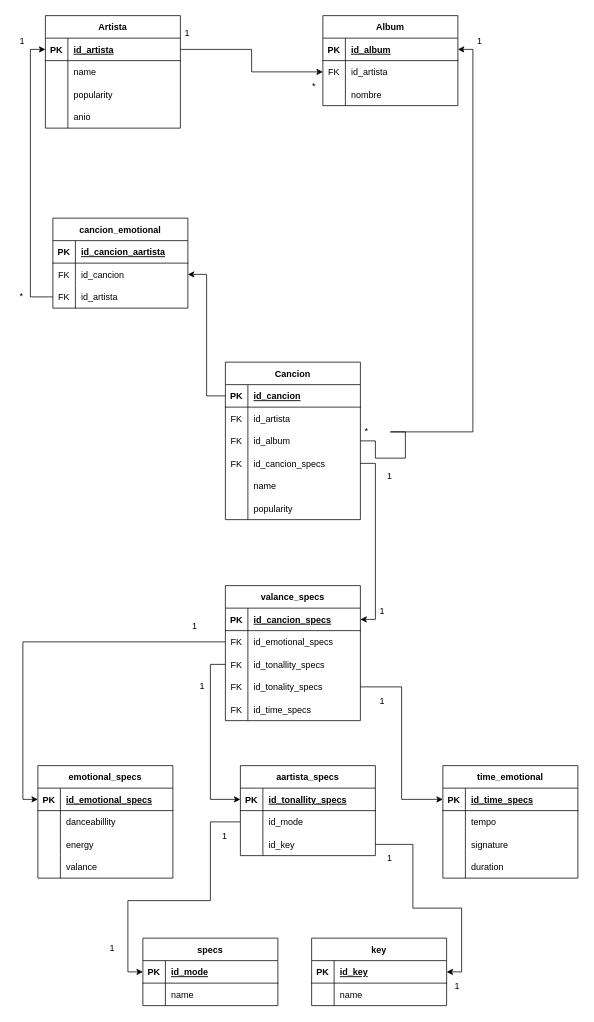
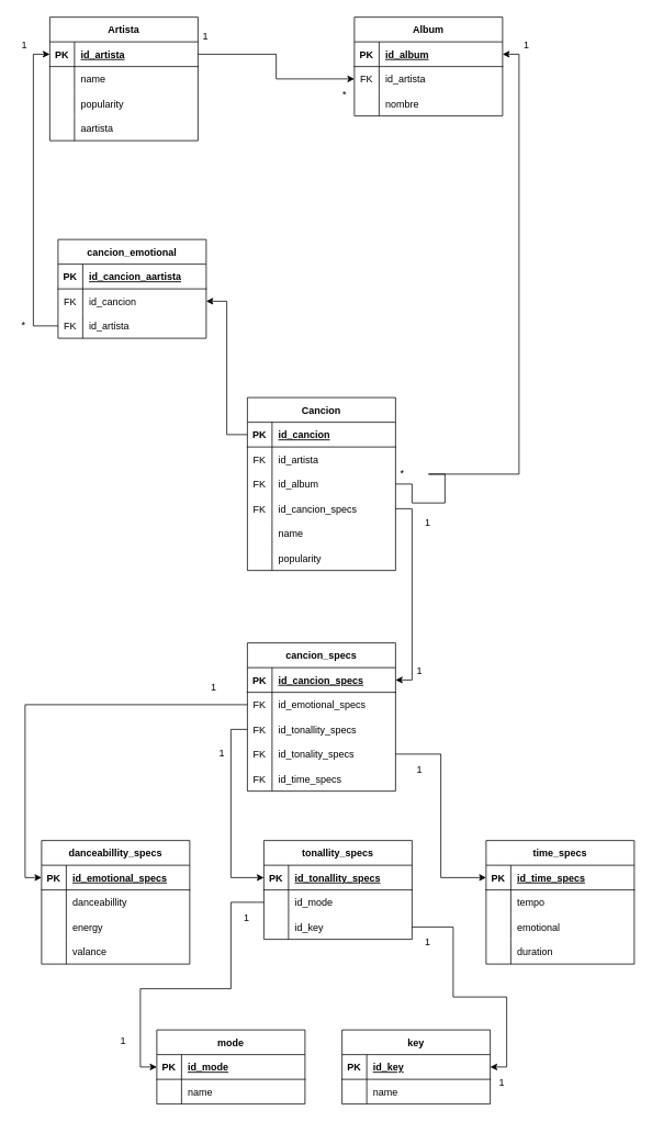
- <mxCell id="14" value="anio" style="shape=partialRectangle;connectable=0;fillColor=none;top=0;left=0;bottom=0;right=0;align=left;spacingLeft=6;overflow=hidden;" vertex="1" parent="12"><mxGeometry x="30" width="150" height="30" as="geometry"><mxRectangle width="150" height="30" as="alternateBounds" /></mxGeometry></mxCell>
+ <mxCell id="14" value="aartista" style="shape=partialRectangle;connectable=0;fillColor=none;top=0;left=0;bottom=0;right=0;align=left;spacingLeft=6;overflow=hidden;" vertex="1" parent="12"><mxGeometry x="30" width="150" height="30" as="geometry"><mxRectangle width="150" height="30" as="alternateBounds" /></mxGeometry></mxCell>
- <mxCell id="58" value="valance_specs" style="shape=table;startSize=30;container=1;collapsible=1;childLayout=tableLayout;fixedRows=1;rowLines=0;fontStyle=1;align=center;resizeLast=1;" vertex="1" parent="1"><mxGeometry x="300" y="780" width="180" height="180" as="geometry" /></mxCell>
+ <mxCell id="58" value="cancion_specs" style="shape=table;startSize=30;container=1;collapsible=1;childLayout=tableLayout;fixedRows=1;rowLines=0;fontStyle=1;align=center;resizeLast=1;" vertex="1" parent="1"><mxGeometry x="300" y="780" width="180" height="180" as="geometry" /></mxCell>
- <mxCell id="74" value="emotional_specs" style="shape=table;startSize=30;container=1;collapsible=1;childLayout=tableLayout;fixedRows=1;rowLines=0;fontStyle=1;align=center;resizeLast=1;" vertex="1" parent="1"><mxGeometry x="50" y="1020" width="180" height="150" as="geometry" /></mxCell>
+ <mxCell id="74" value="danceabillity_specs" style="shape=table;startSize=30;container=1;collapsible=1;childLayout=tableLayout;fixedRows=1;rowLines=0;fontStyle=1;align=center;resizeLast=1;" vertex="1" parent="1"><mxGeometry x="50" y="1020" width="180" height="150" as="geometry" /></mxCell>
- <mxCell id="87" value="aartista_specs" style="shape=table;startSize=30;container=1;collapsible=1;childLayout=tableLayout;fixedRows=1;rowLines=0;fontStyle=1;align=center;resizeLast=1;" vertex="1" parent="1"><mxGeometry x="320" y="1020" width="180" height="120" as="geometry" /></mxCell>
+ <mxCell id="87" value="tonallity_specs" style="shape=table;startSize=30;container=1;collapsible=1;childLayout=tableLayout;fixedRows=1;rowLines=0;fontStyle=1;align=center;resizeLast=1;" vertex="1" parent="1"><mxGeometry x="320" y="1020" width="180" height="120" as="geometry" /></mxCell>
- <mxCell id="97" value="time_emotional" style="shape=table;startSize=30;container=1;collapsible=1;childLayout=tableLayout;fixedRows=1;rowLines=0;fontStyle=1;align=center;resizeLast=1;" vertex="1" parent="1"><mxGeometry x="590" y="1020" width="180" height="150" as="geometry" /></mxCell>
+ <mxCell id="97" value="time_specs" style="shape=table;startSize=30;container=1;collapsible=1;childLayout=tableLayout;fixedRows=1;rowLines=0;fontStyle=1;align=center;resizeLast=1;" vertex="1" parent="1"><mxGeometry x="590" y="1020" width="180" height="150" as="geometry" /></mxCell>
- <mxCell id="106" value="signature" style="shape=partialRectangle;connectable=0;fillColor=none;top=0;left=0;bottom=0;right=0;align=left;spacingLeft=6;overflow=hidden;" vertex="1" parent="104"><mxGeometry x="30" width="150" height="30" as="geometry"><mxRectangle width="150" height="30" as="alternateBounds" /></mxGeometry></mxCell>
+ <mxCell id="106" value="emotional" style="shape=partialRectangle;connectable=0;fillColor=none;top=0;left=0;bottom=0;right=0;align=left;spacingLeft=6;overflow=hidden;" vertex="1" parent="104"><mxGeometry x="30" width="150" height="30" as="geometry"><mxRectangle width="150" height="30" as="alternateBounds" /></mxGeometry></mxCell>
- <mxCell id="112" value="specs" style="shape=table;startSize=30;container=1;collapsible=1;childLayout=tableLayout;fixedRows=1;rowLines=0;fontStyle=1;align=center;resizeLast=1;" vertex="1" parent="1"><mxGeometry x="190" y="1250" width="180" height="90" as="geometry" /></mxCell>
+ <mxCell id="112" value="mode" style="shape=table;startSize=30;container=1;collapsible=1;childLayout=tableLayout;fixedRows=1;rowLines=0;fontStyle=1;align=center;resizeLast=1;" vertex="1" parent="1"><mxGeometry x="190" y="1250" width="180" height="90" as="geometry" /></mxCell>
